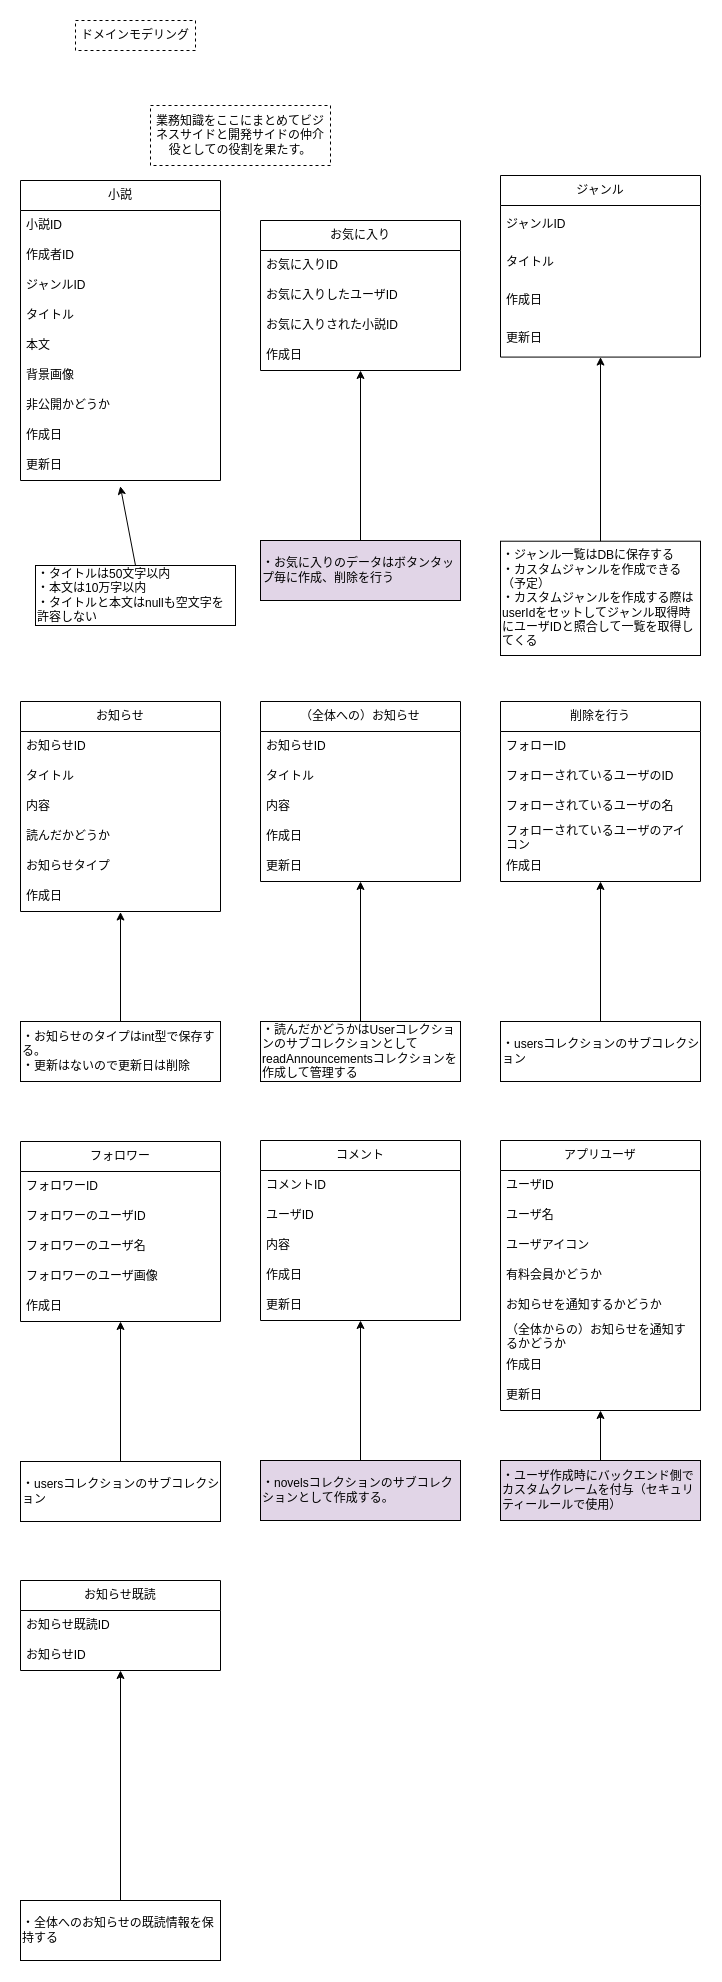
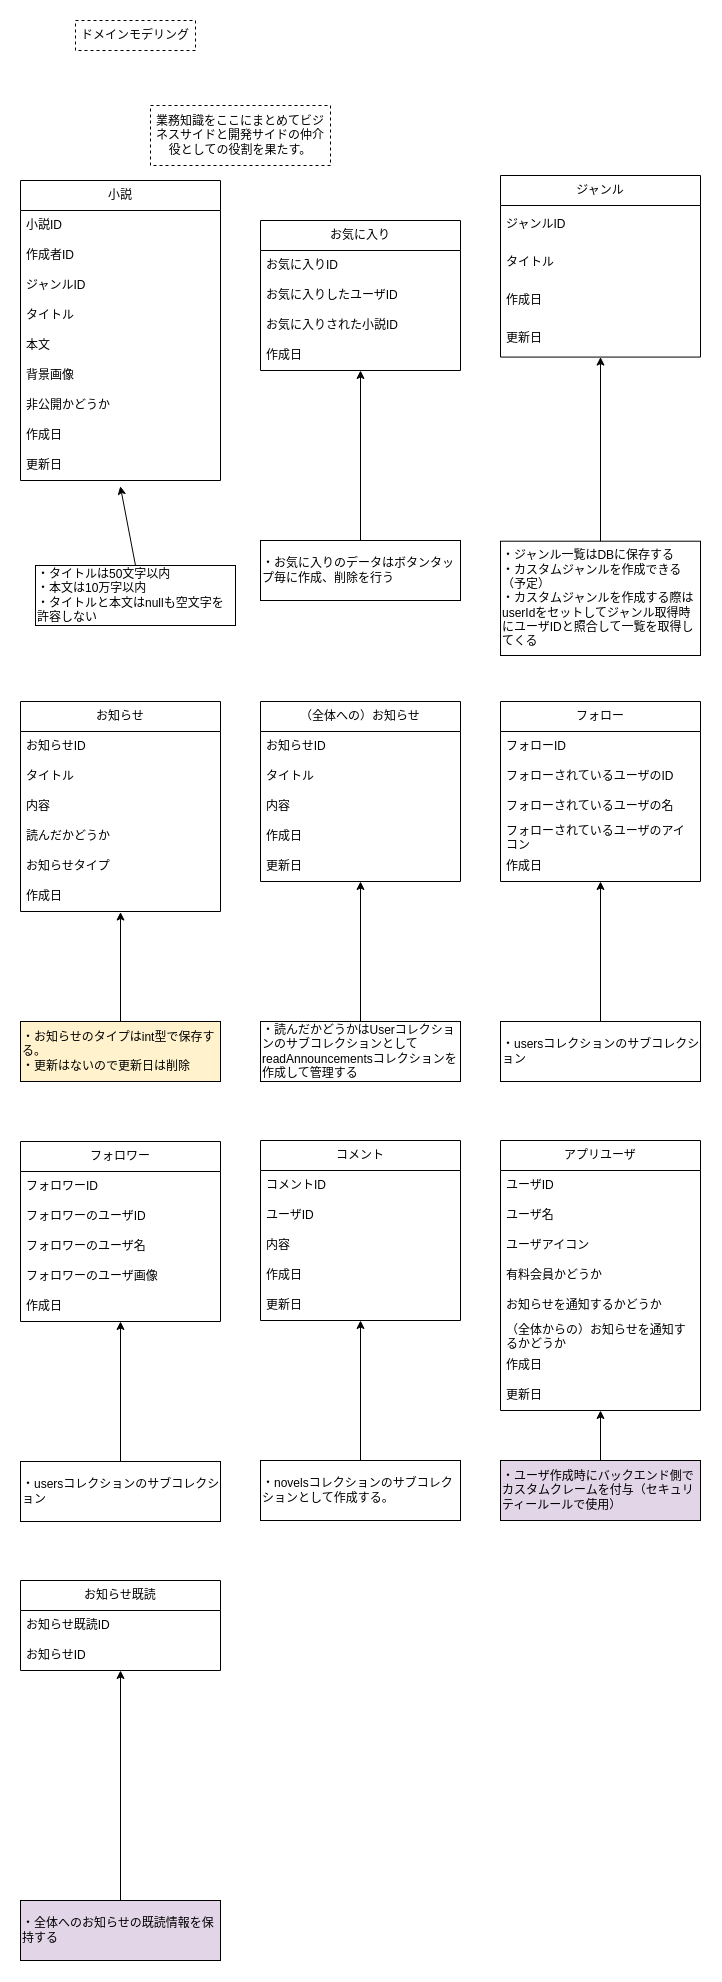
- <mxCell id="33" value="・お気に入りのデータはボタンタップ毎に作成、削除を行う" style="rounded=0;whiteSpace=wrap;html=1;labelBackgroundColor=none;labelBorderColor=none;fontColor=default;align=left;fillColor=#e1d5e7;" vertex="1" parent="26"><mxGeometry y="320" width="200" height="60" as="geometry" /></mxCell>
+ <mxCell id="33" value="・お気に入りのデータはボタンタップ毎に作成、削除を行う" style="rounded=0;whiteSpace=wrap;html=1;labelBackgroundColor=none;labelBorderColor=none;fontColor=default;align=left;" vertex="1" parent="26"><mxGeometry y="320" width="200" height="60" as="geometry" /></mxCell>
- <mxCell id="68" value="削除を行う" style="swimlane;fontStyle=0;childLayout=stackLayout;horizontal=1;startSize=30;horizontalStack=0;resizeParent=1;resizeParentMax=0;resizeLast=0;collapsible=1;marginBottom=0;whiteSpace=wrap;html=1;direction=east;" vertex="1" parent="67"><mxGeometry width="200" height="180" as="geometry"><mxRectangle x="120" y="200" width="70" height="30" as="alternateBounds" /></mxGeometry></mxCell>
+ <mxCell id="68" value="フォロー" style="swimlane;fontStyle=0;childLayout=stackLayout;horizontal=1;startSize=30;horizontalStack=0;resizeParent=1;resizeParentMax=0;resizeLast=0;collapsible=1;marginBottom=0;whiteSpace=wrap;html=1;direction=east;" vertex="1" parent="67"><mxGeometry width="200" height="180" as="geometry"><mxRectangle x="120" y="200" width="70" height="30" as="alternateBounds" /></mxGeometry></mxCell>
- <mxCell id="54" value="・お知らせのタイプはint型で保存する。&lt;br&gt;・更新はないので更新日は削除" style="rounded=0;whiteSpace=wrap;html=1;labelBackgroundColor=none;labelBorderColor=none;fontColor=default;align=left;" vertex="1" parent="45"><mxGeometry y="320" width="200" height="60" as="geometry" /></mxCell>
+ <mxCell id="54" value="・お知らせのタイプはint型で保存する。&lt;br&gt;・更新はないので更新日は削除" style="rounded=0;whiteSpace=wrap;html=1;labelBackgroundColor=none;labelBorderColor=none;fontColor=default;align=left;fillColor=#fff2cc;" vertex="1" parent="45"><mxGeometry y="320" width="200" height="60" as="geometry" /></mxCell>
- <mxCell id="84" value="・novelsコレクションのサブコレクションとして作成する。" style="rounded=0;whiteSpace=wrap;html=1;labelBackgroundColor=none;labelBorderColor=none;fontColor=default;align=left;fillColor=#e1d5e7;" vertex="1" parent="76"><mxGeometry y="320" width="200" height="60" as="geometry" /></mxCell>
+ <mxCell id="84" value="・novelsコレクションのサブコレクションとして作成する。" style="rounded=0;whiteSpace=wrap;html=1;labelBackgroundColor=none;labelBorderColor=none;fontColor=default;align=left;" vertex="1" parent="76"><mxGeometry y="320" width="200" height="60" as="geometry" /></mxCell>
- <mxCell id="104" value="・全体へのお知らせの既読情報を保持する" style="rounded=0;whiteSpace=wrap;html=1;labelBackgroundColor=none;labelBorderColor=none;fontColor=default;align=left;" vertex="1" parent="99"><mxGeometry y="320" width="200" height="60" as="geometry" /></mxCell>
+ <mxCell id="104" value="・全体へのお知らせの既読情報を保持する" style="rounded=0;whiteSpace=wrap;html=1;labelBackgroundColor=none;labelBorderColor=none;fontColor=default;align=left;fillColor=#e1d5e7;" vertex="1" parent="99"><mxGeometry y="320" width="200" height="60" as="geometry" /></mxCell>
